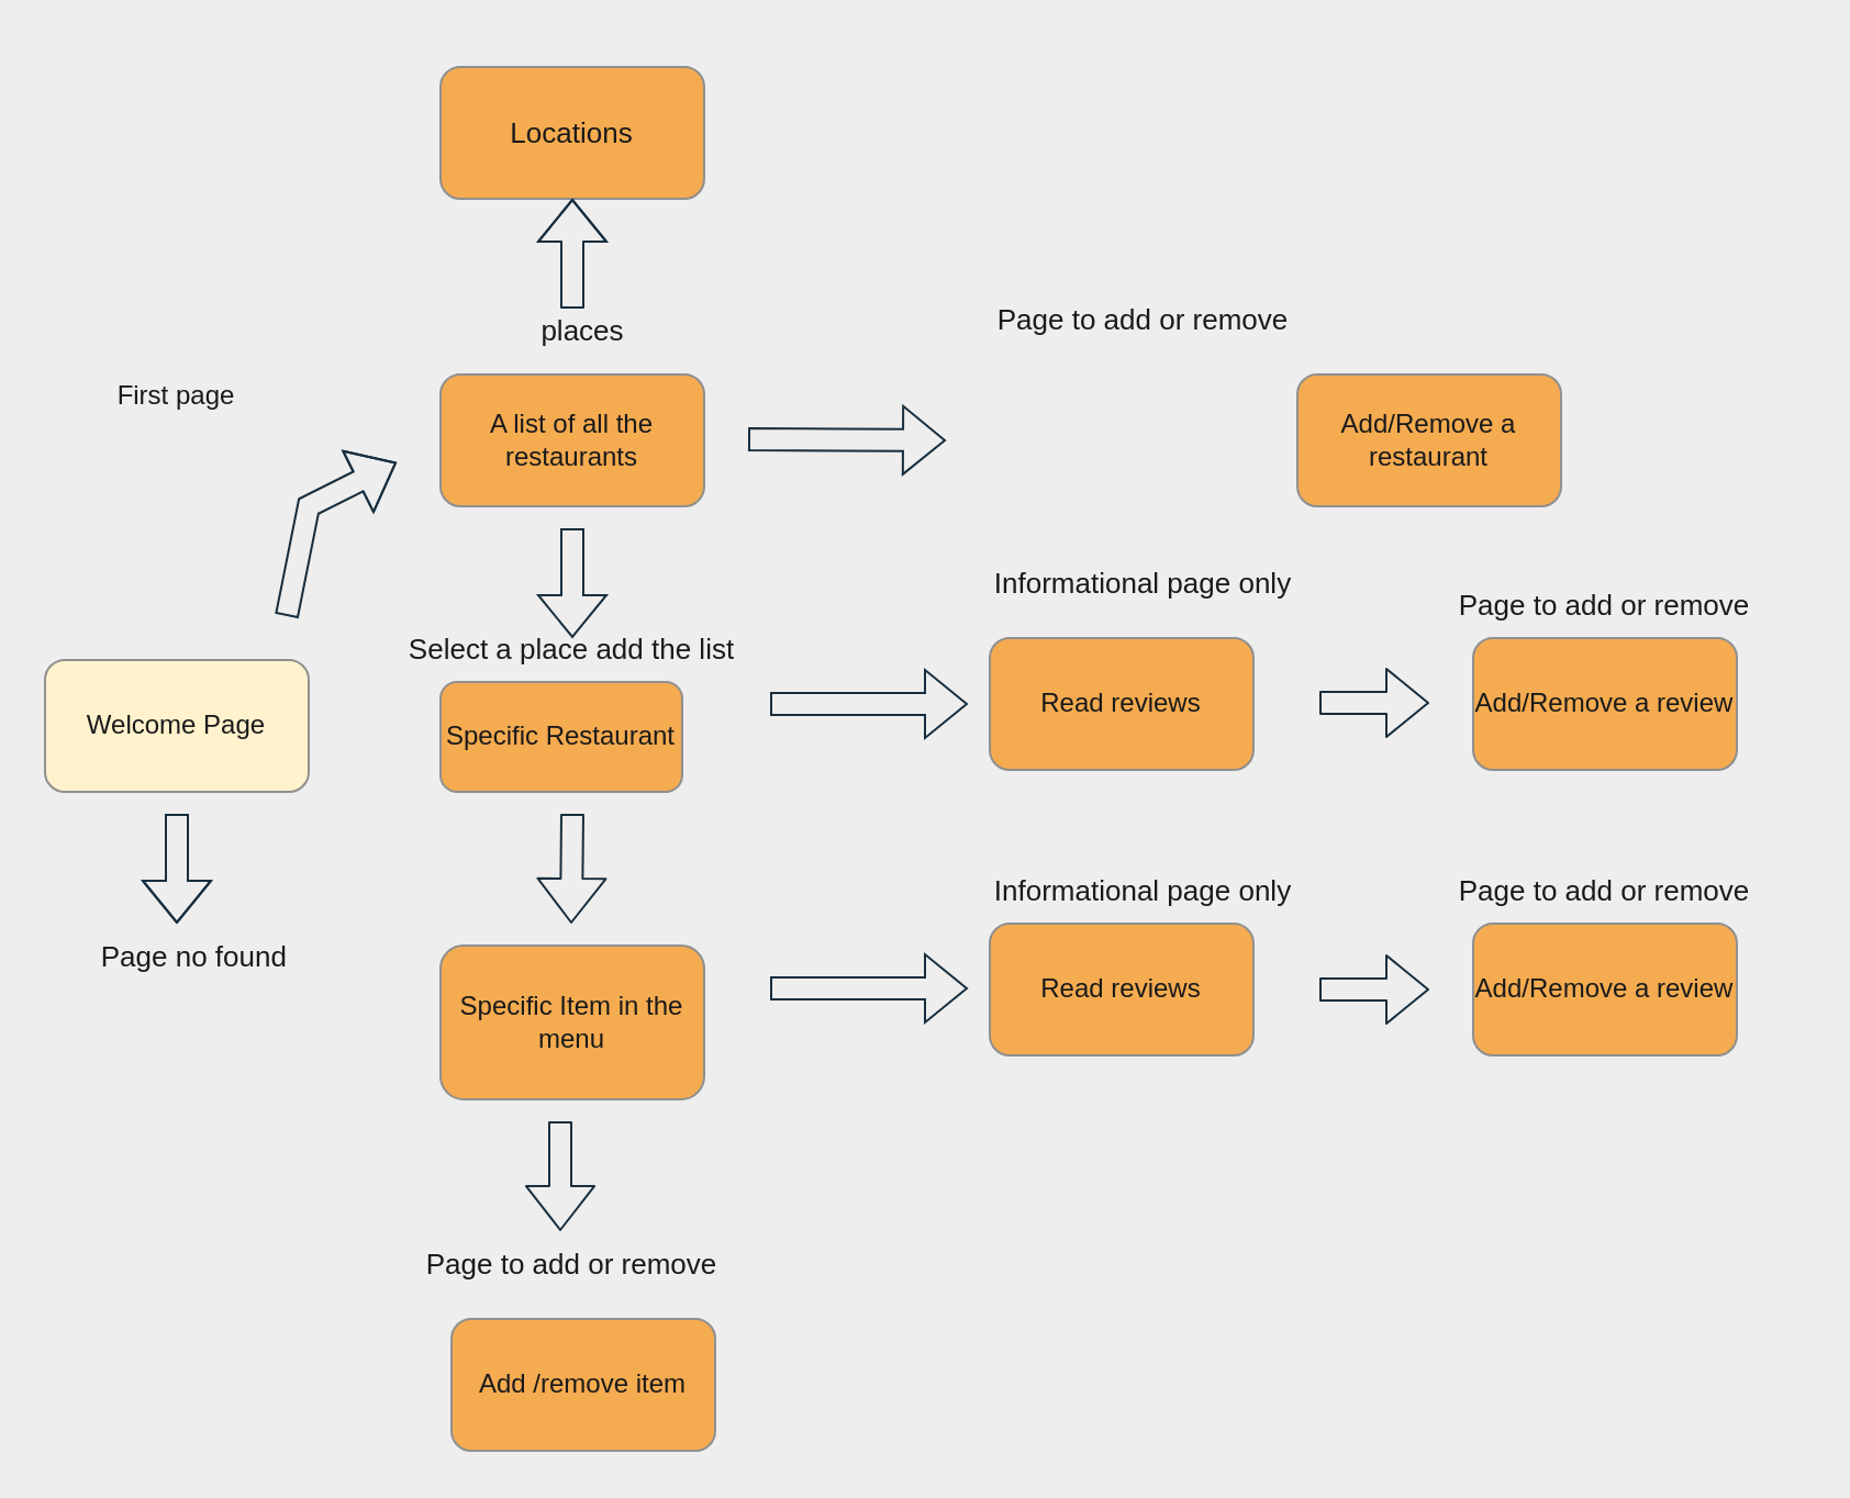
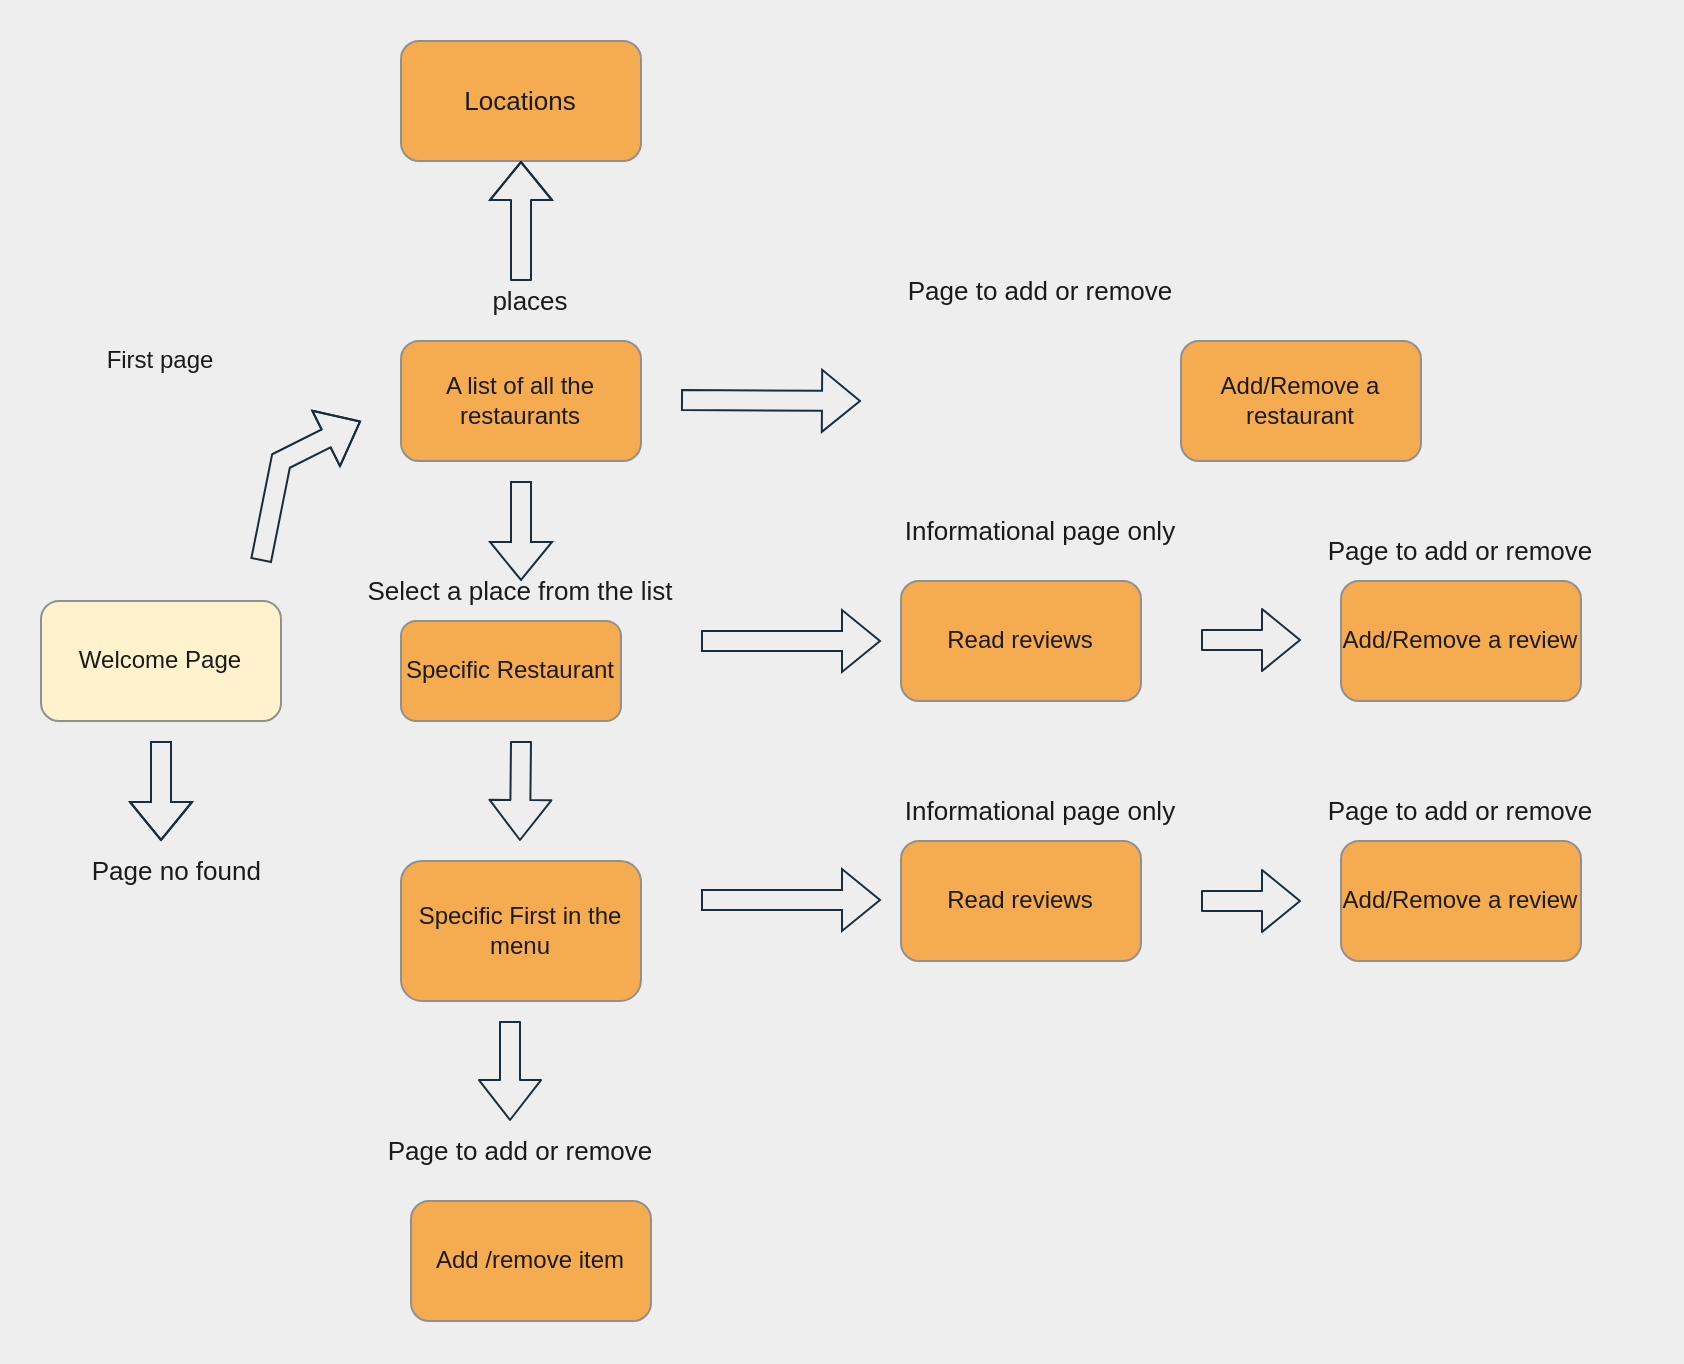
- <mxCell id="32" value="Locations" style="rounded=1;whiteSpace=wrap;html=1;sketch=0;fontSize=13;fontColor=#1A1A1A;strokeColor=#909090;fillColor=#F5AB50;" vertex="1" parent="1"><mxGeometry x="200" y="30" width="120" height="60" as="geometry" /></mxCell>
+ <mxCell id="32" value="Locations" style="rounded=1;whiteSpace=wrap;html=1;sketch=0;fontSize=13;fontColor=#1A1A1A;strokeColor=#909090;fillColor=#F5AB50;" vertex="1" parent="1"><mxGeometry x="200" y="20" width="120" height="60" as="geometry" /></mxCell>
- <mxCell id="21" value="Select a place add the list" style="text;html=1;strokeColor=none;fillColor=none;align=center;verticalAlign=middle;whiteSpace=wrap;rounded=0;sketch=0;fontSize=13;fontColor=#1A1A1A;" vertex="1" parent="1"><mxGeometry x="180" y="280" width="160" height="30" as="geometry" /></mxCell>
+ <mxCell id="21" value="Select a place from the list" style="text;html=1;strokeColor=none;fillColor=none;align=center;verticalAlign=middle;whiteSpace=wrap;rounded=0;sketch=0;fontSize=13;fontColor=#1A1A1A;" vertex="1" parent="1"><mxGeometry x="180" y="280" width="160" height="30" as="geometry" /></mxCell>
- <mxCell id="11" value="Specific Item in the menu" style="rounded=1;whiteSpace=wrap;html=1;strokeColor=#909090;fillColor=#F5AB50;fontColor=#1A1A1A;" parent="1" vertex="1"><mxGeometry x="200" y="430" width="120" height="70" as="geometry" /></mxCell>
+ <mxCell id="11" value="Specific First in the menu" style="rounded=1;whiteSpace=wrap;html=1;strokeColor=#909090;fillColor=#F5AB50;fontColor=#1A1A1A;" parent="1" vertex="1"><mxGeometry x="200" y="430" width="120" height="70" as="geometry" /></mxCell>
